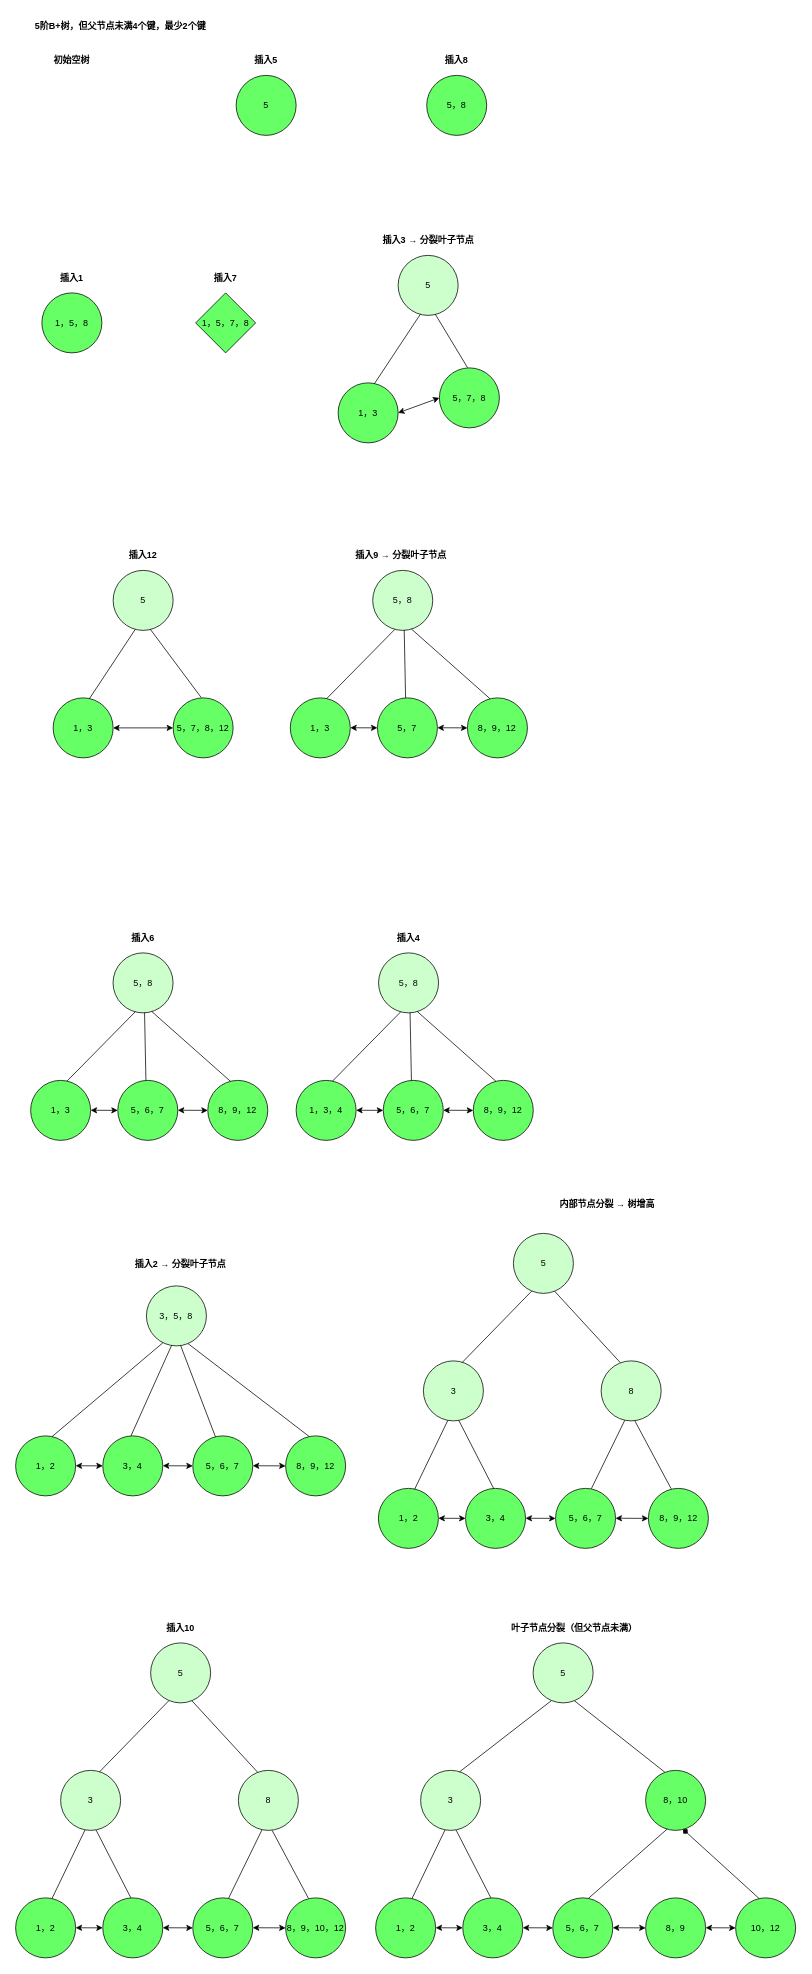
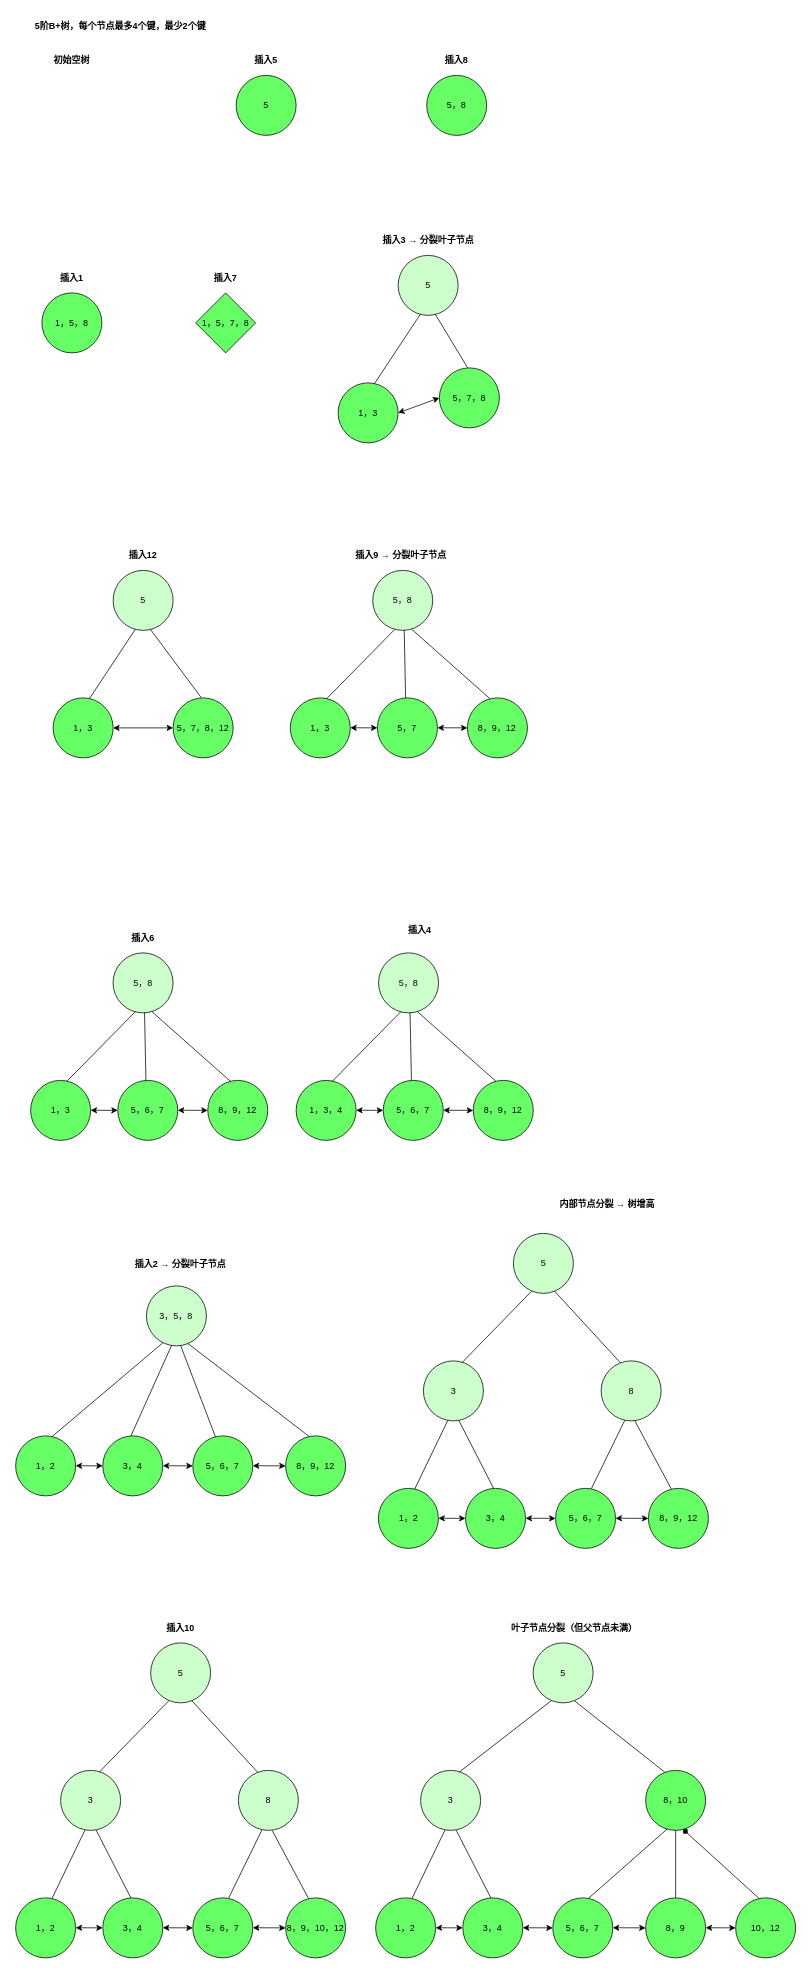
- <mxCell id="3" value="&lt;b&gt;5阶B+树，但父节点未满4个键，最少2个键&lt;/b&gt;" style="text;strokeColor=none;align=center;fillColor=none;html=1;verticalAlign=middle;whiteSpace=wrap;rounded=0;" vertex="1" parent="1"><mxGeometry x="40" y="20" width="240" height="30" as="geometry" /></mxCell>
+ <mxCell id="3" value="&lt;b&gt;5阶B+树，每个节点最多4个键，最少2个键&lt;/b&gt;" style="text;strokeColor=none;align=center;fillColor=none;html=1;verticalAlign=middle;whiteSpace=wrap;rounded=0;" vertex="1" parent="1"><mxGeometry x="40" y="20" width="240" height="30" as="geometry" /></mxCell>
- <mxCell id="51" value="&lt;b&gt;插入4&lt;/b&gt;" style="text;strokeColor=none;align=center;fillColor=none;html=1;verticalAlign=middle;whiteSpace=wrap;rounded=0;" vertex="1" parent="1"><mxGeometry x="524.32" y="1240" width="40" height="20" as="geometry" /></mxCell>
+ <mxCell id="51" value="&lt;b&gt;插入4&lt;/b&gt;" style="text;strokeColor=none;align=center;fillColor=none;html=1;verticalAlign=middle;whiteSpace=wrap;rounded=0;" vertex="1" parent="1"><mxGeometry x="539.32" y="1230" width="40" height="20" as="geometry" /></mxCell>
+ <mxCell id="127" value="" style="endArrow=none;html=1;rounded=0;exitX=0.5;exitY=0;exitDx=0;exitDy=0;entryX=0.5;entryY=1;entryDx=0;entryDy=0;" edge="1" parent="113" source="122" target="124"><mxGeometry width="50" height="50" relative="1" as="geometry"><mxPoint x="387" y="340" as="sourcePoint" /><mxPoint x="340" y="249" as="targetPoint" /></mxGeometry></mxCell>
